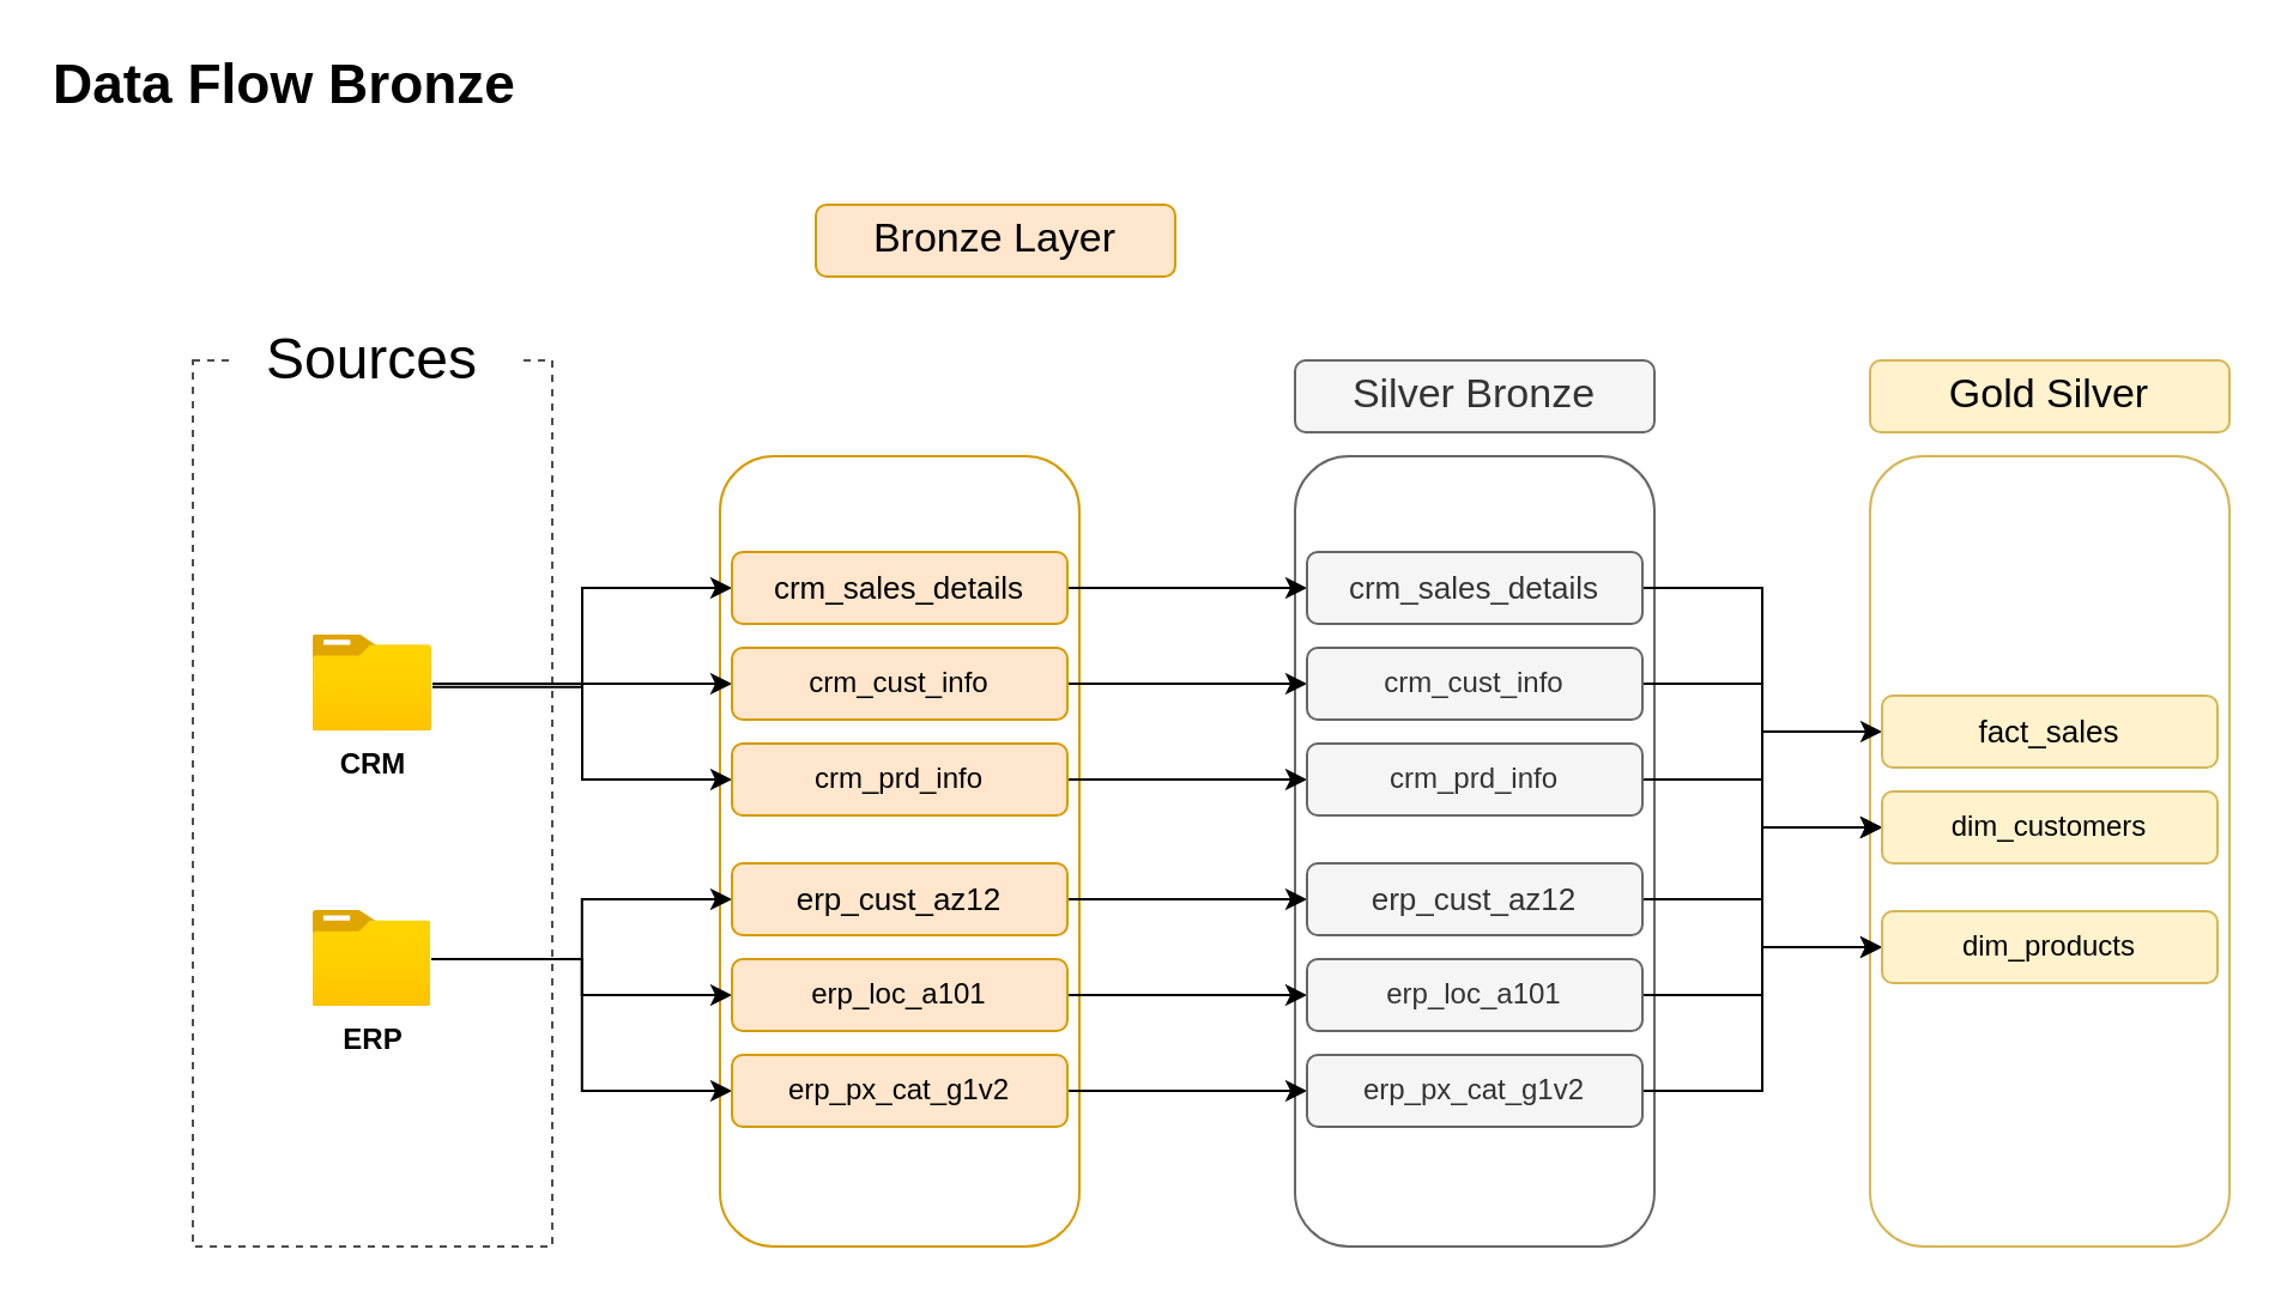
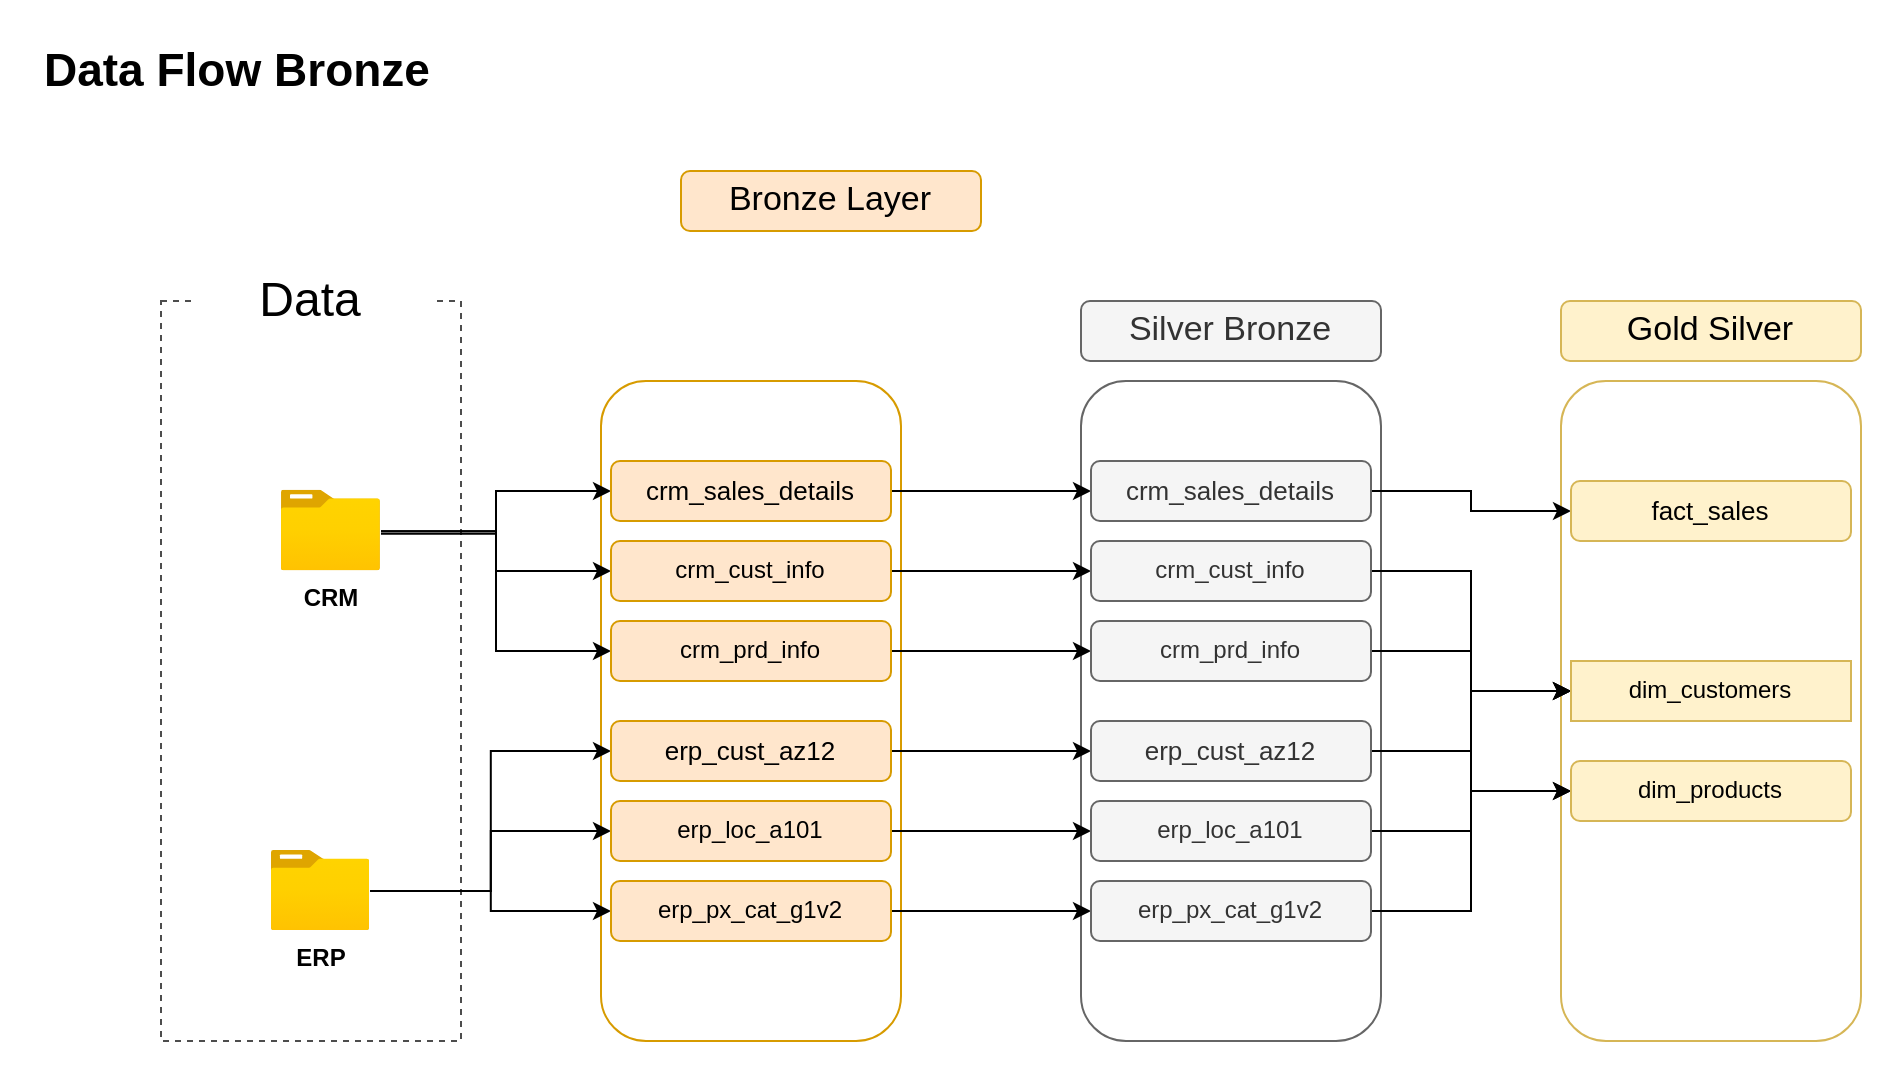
- <mxCell id="4" value="&lt;font style=&quot;font-size: 24px;&quot;&gt;Sources&lt;/font&gt;" style="rounded=0;whiteSpace=wrap;html=1;fillColor=default;strokeColor=none;gradientColor=none;" parent="1" vertex="1"><mxGeometry x="95" y="130" width="120" height="40" as="geometry" /></mxCell>
+ <mxCell id="4" value="&lt;font style=&quot;font-size: 24px;&quot;&gt;Data&lt;/font&gt;" style="rounded=0;whiteSpace=wrap;html=1;fillColor=default;strokeColor=none;gradientColor=none;" parent="1" vertex="1"><mxGeometry x="95" y="130" width="120" height="40" as="geometry" /></mxCell>
- <mxCell id="14" value="CRM" style="image;aspect=fixed;html=1;points=[];align=center;fontSize=12;image=img/lib/azure2/general/Folder_Blank.svg;fontStyle=1" parent="1" vertex="1"><mxGeometry x="130.36" y="264.86" width="49.64" height="40.28" as="geometry" /></mxCell>
+ <mxCell id="14" value="CRM" style="image;aspect=fixed;html=1;points=[];align=center;fontSize=12;image=img/lib/azure2/general/Folder_Blank.svg;fontStyle=1" parent="1" vertex="1"><mxGeometry x="140.36" y="244.86" width="49.64" height="40.28" as="geometry" /></mxCell>
- <mxCell id="43" value="&lt;font&gt;fact_sales&lt;/font&gt;" style="rounded=1;whiteSpace=wrap;html=1;fillColor=#fff2cc;strokeColor=#d6b656;fontSize=13;" vertex="1" parent="1"><mxGeometry x="785" y="290" width="140" height="30" as="geometry" /></mxCell>
+ <mxCell id="43" value="&lt;font&gt;fact_sales&lt;/font&gt;" style="rounded=1;whiteSpace=wrap;html=1;fillColor=#fff2cc;strokeColor=#d6b656;fontSize=13;" vertex="1" parent="1"><mxGeometry x="785" y="240" width="140" height="30" as="geometry" /></mxCell>
- <mxCell id="44" value="&lt;font&gt;dim_customers&lt;/font&gt;" style="rounded=1;whiteSpace=wrap;html=1;fillColor=#fff2cc;strokeColor=#d6b656;fontSize=12;" vertex="1" parent="1"><mxGeometry x="785" y="330" width="140" height="30" as="geometry" /></mxCell>
+ <mxCell id="44" value="&lt;font&gt;dim_customers&lt;/font&gt;" style="whiteSpace=wrap;html=1;fillColor=#fff2cc;strokeColor=#d6b656;fontSize=12;rounded=0;" vertex="1" parent="1"><mxGeometry x="785" y="330" width="140" height="30" as="geometry" /></mxCell>
- <mxCell id="18" value="ERP" style="image;aspect=fixed;html=1;points=[];align=center;fontSize=12;image=img/lib/azure2/general/Folder_Blank.svg;fontStyle=1" parent="1" vertex="1"><mxGeometry x="130.36" y="380" width="49.29" height="40" as="geometry" /></mxCell>
+ <mxCell id="18" value="ERP" style="image;aspect=fixed;html=1;points=[];align=center;fontSize=12;image=img/lib/azure2/general/Folder_Blank.svg;fontStyle=1" parent="1" vertex="1"><mxGeometry x="135.36" y="425" width="49.29" height="40" as="geometry" /></mxCell>
